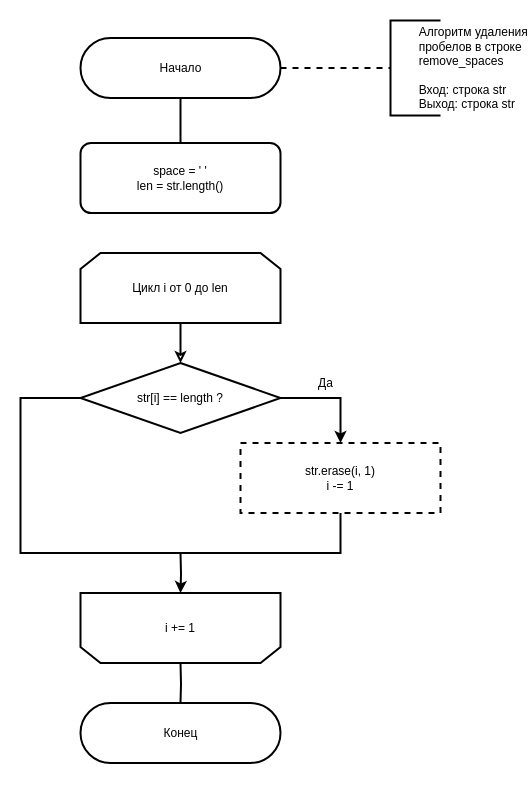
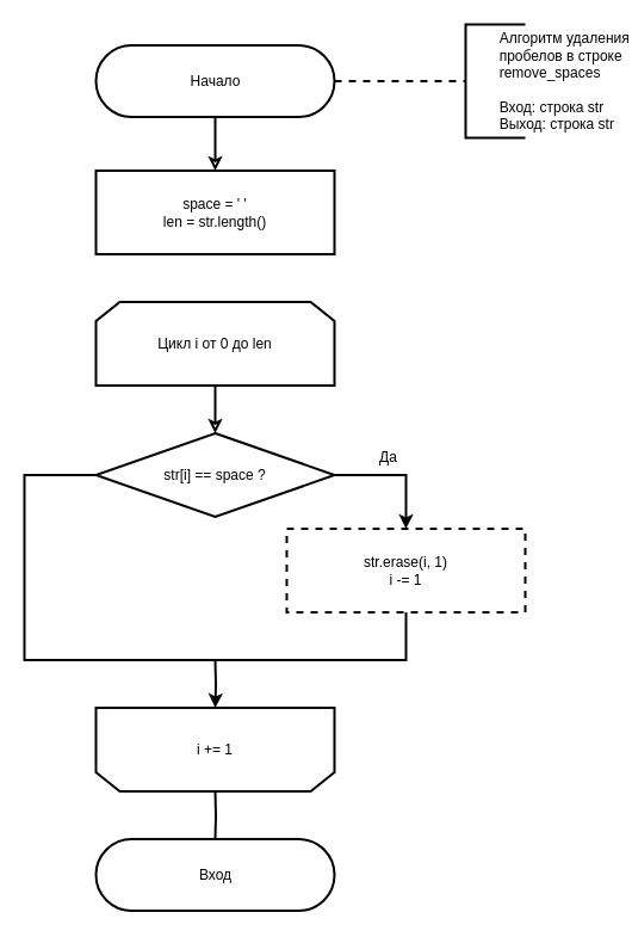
- <mxCell id="3" style="edgeStyle=none;html=1;exitX=0.5;exitY=0.5;exitDx=0;exitDy=30;exitPerimeter=0;strokeWidth=2;endArrow=none;endFill=0;" parent="1" source="4" target="13" edge="1"><mxGeometry relative="1" as="geometry" /></mxCell>
+ <mxCell id="3" style="edgeStyle=none;html=1;exitX=0.5;exitY=0.5;exitDx=0;exitDy=30;exitPerimeter=0;strokeWidth=2;endArrow=classic;endFill=0;" parent="1" source="4" target="13" edge="1"><mxGeometry relative="1" as="geometry" /></mxCell>
- <mxCell id="13" value="&lt;font style=&quot;font-size: 12px&quot;&gt;space = ' '&lt;br&gt;len = str.length()&lt;br&gt;&lt;/font&gt;" style="whiteSpace=wrap;html=1;strokeWidth=2;rounded=1;" parent="1" vertex="1"><mxGeometry x="80" y="142.5" width="200" height="70" as="geometry" /></mxCell>
+ <mxCell id="13" value="&lt;font style=&quot;font-size: 12px&quot;&gt;space = ' '&lt;br&gt;len = str.length()&lt;br&gt;&lt;/font&gt;" style="rounded=0;whiteSpace=wrap;html=1;strokeWidth=2;" parent="1" vertex="1"><mxGeometry x="80" y="142.5" width="200" height="70" as="geometry" /></mxCell>
- <mxCell id="17" value="str[i] == length ?" style="rhombus;whiteSpace=wrap;html=1;strokeWidth=2;" parent="1" vertex="1"><mxGeometry x="80" y="362.5" width="200" height="70" as="geometry" /></mxCell>
+ <mxCell id="17" value="str[i] == space ?" style="rhombus;whiteSpace=wrap;html=1;strokeWidth=2;" parent="1" vertex="1"><mxGeometry x="80" y="362.5" width="200" height="70" as="geometry" /></mxCell>
- <mxCell id="7" value="&lt;font style=&quot;font-size: 12px&quot;&gt;Конец&lt;/font&gt;" style="html=1;dashed=0;whitespace=wrap;shape=mxgraph.dfd.start;strokeWidth=2;" parent="1" vertex="1"><mxGeometry x="80" y="702.5" width="200" height="60" as="geometry" /></mxCell>
+ <mxCell id="7" value="&lt;font style=&quot;font-size: 12px&quot;&gt;Вход&lt;/font&gt;" style="html=1;dashed=0;whitespace=wrap;shape=mxgraph.dfd.start;strokeWidth=2;" parent="1" vertex="1"><mxGeometry x="80" y="702.5" width="200" height="60" as="geometry" /></mxCell>
